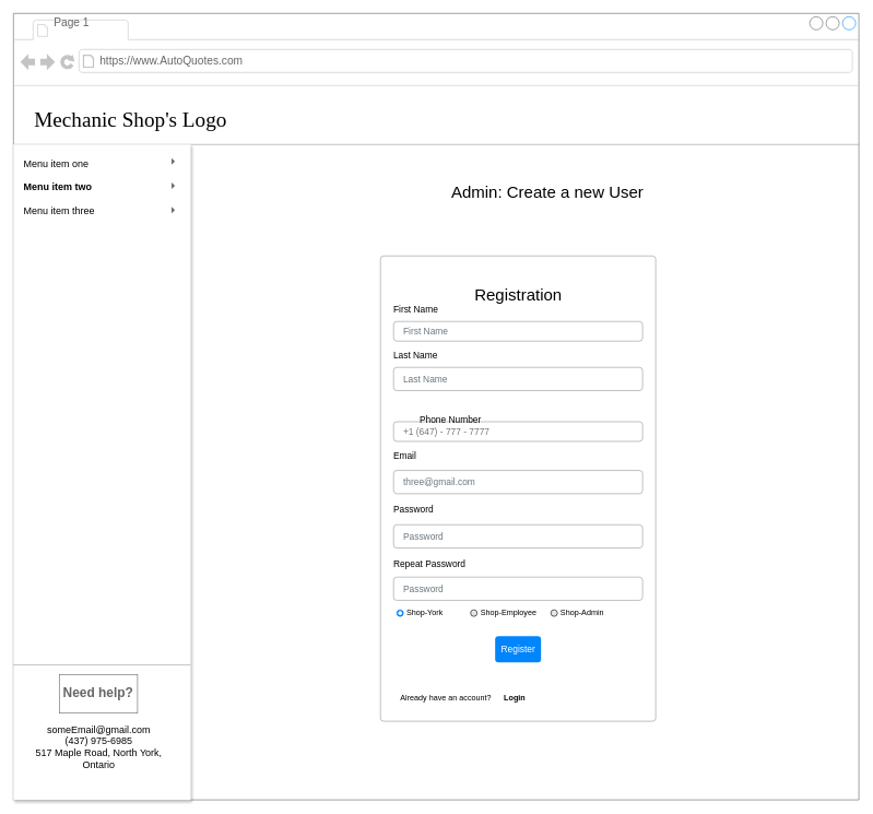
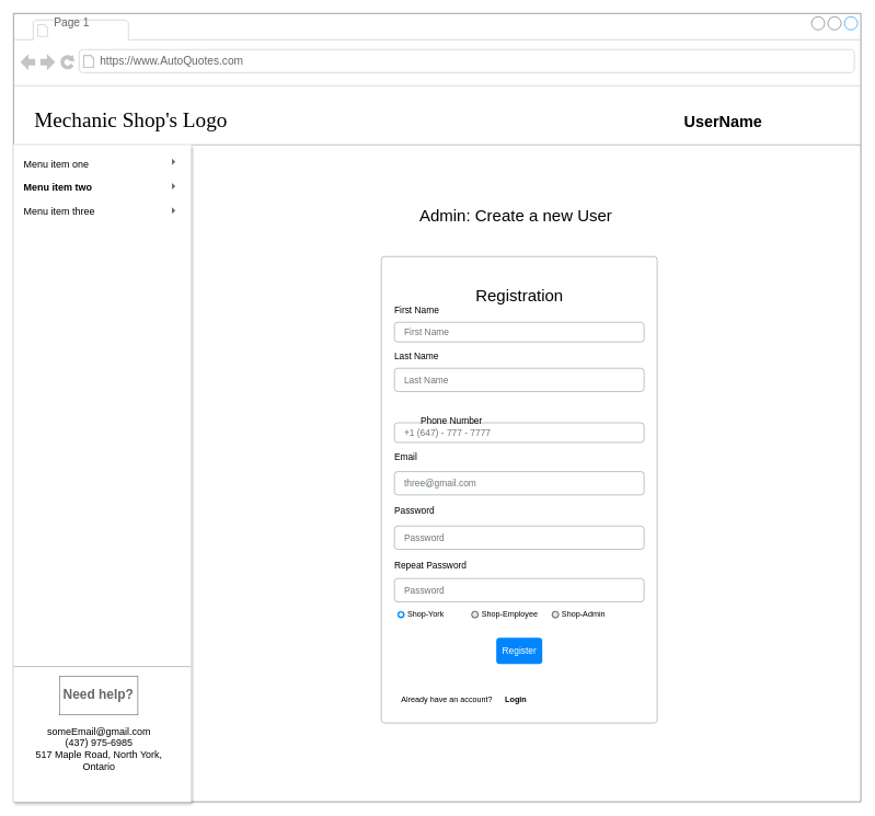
+ <mxCell id="9" value="UserName" style="text;strokeColor=none;fillColor=none;html=1;fontSize=24;fontStyle=1;verticalAlign=middle;align=center;" vertex="1" parent="2"><mxGeometry x="1020" y="145" width="120" height="40" as="geometry" /></mxCell>
- <mxCell id="40" value="&lt;font style=&quot;font-size: 25px;&quot;&gt;Admin: Create a new User&lt;/font&gt;" style="text;html=1;strokeColor=none;fillColor=none;align=center;verticalAlign=middle;whiteSpace=wrap;rounded=0;" vertex="1" parent="2"><mxGeometry x="640" y="255" width="350" height="31.4" as="geometry" /></mxCell>
+ <mxCell id="40" value="&lt;font style=&quot;font-size: 25px;&quot;&gt;Admin: Create a new User&lt;/font&gt;" style="text;html=1;strokeColor=none;fillColor=none;align=center;verticalAlign=middle;whiteSpace=wrap;rounded=0;" vertex="1" parent="2"><mxGeometry x="590" y="290" width="350" height="31.4" as="geometry" /></mxCell>
